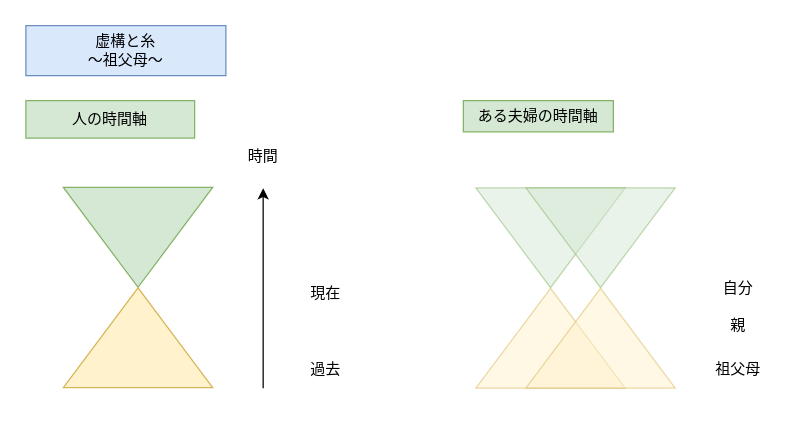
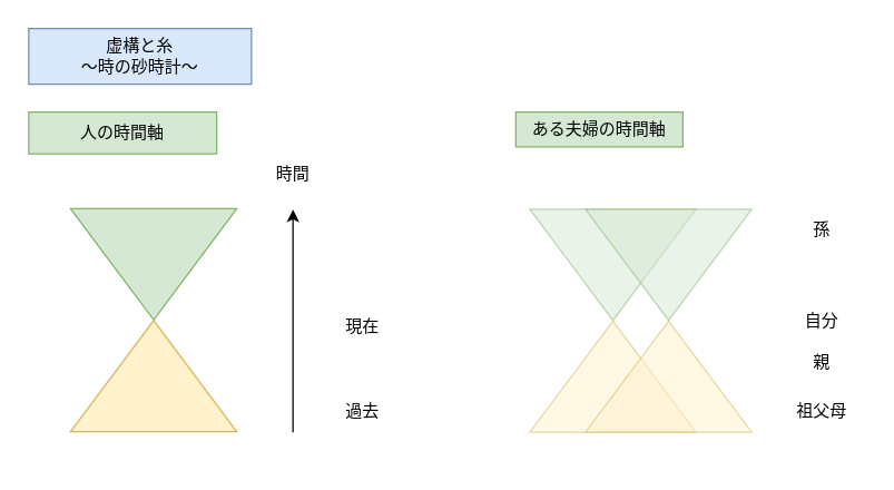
- <mxCell id="2" value="虚構と糸&lt;div&gt;～祖父母～&lt;/div&gt;" style="text;html=1;align=center;verticalAlign=middle;whiteSpace=wrap;rounded=0;fillColor=#dae8fc;strokeColor=#6c8ebf;" parent="1" vertex="1"><mxGeometry x="20" y="20" width="160" height="40" as="geometry" /></mxCell>
+ <mxCell id="2" value="虚構と糸&lt;div&gt;～時の砂時計～&lt;/div&gt;" style="text;html=1;align=center;verticalAlign=middle;whiteSpace=wrap;rounded=0;fillColor=#dae8fc;strokeColor=#6c8ebf;" parent="1" vertex="1"><mxGeometry x="20" y="20" width="160" height="40" as="geometry" /></mxCell>
+ <mxCell id="18" value="孫" style="text;html=1;align=center;verticalAlign=middle;whiteSpace=wrap;rounded=0;" vertex="1" parent="1"><mxGeometry x="560" y="150" width="60" height="30" as="geometry" /></mxCell>
